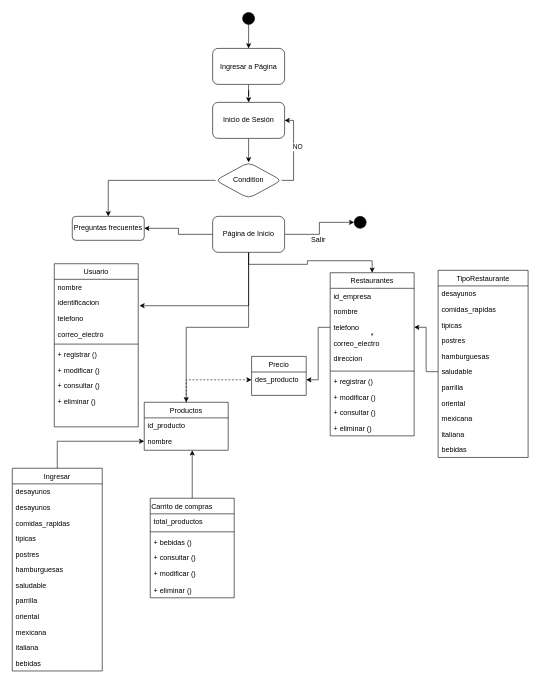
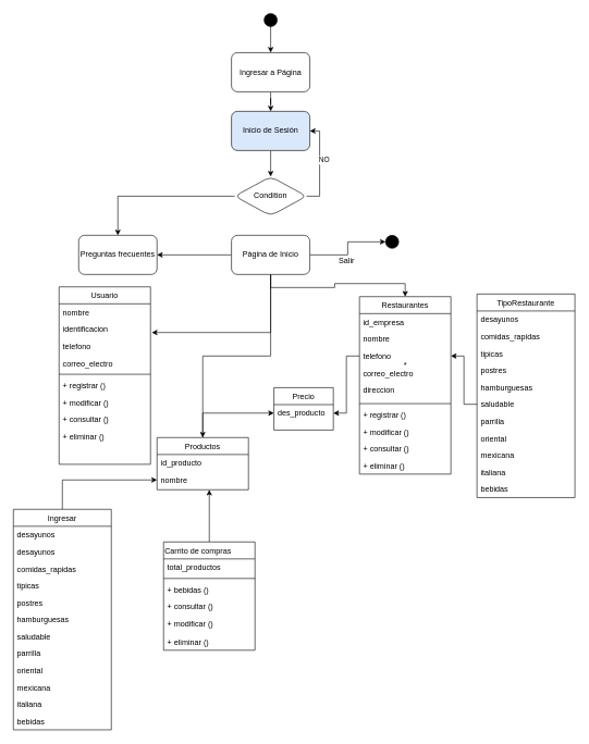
- <mxCell id="24" value="Inicio de Sesión" style="whiteSpace=wrap;html=1;rounded=1;fillColor=#FFFFFF;" parent="1" vertex="1"><mxGeometry x="354" y="170" width="120" height="60" as="geometry" /></mxCell>
+ <mxCell id="24" value="Inicio de Sesión" style="whiteSpace=wrap;html=1;rounded=1;fillColor=#dae8fc;" parent="1" vertex="1"><mxGeometry x="354" y="170" width="120" height="60" as="geometry" /></mxCell>
- <mxCell id="66" value="Preguntas frecuentes" style="whiteSpace=wrap;html=1;rounded=1;fillColor=#FFFFFF;" parent="1" vertex="1"><mxGeometry x="120" y="360" width="120" height="40" as="geometry" /></mxCell>
+ <mxCell id="66" value="Preguntas frecuentes" style="whiteSpace=wrap;html=1;rounded=1;fillColor=#FFFFFF;" parent="1" vertex="1"><mxGeometry x="120" y="360" width="120" height="60" as="geometry" /></mxCell>
- <mxCell id="2" value="" style="edgeStyle=orthogonalEdgeStyle;rounded=0;orthogonalLoop=1;jettySize=auto;html=1;fontColor=#000000;dashed=1;" parent="1" source="3" target="7" edge="1"><mxGeometry relative="1" as="geometry" /></mxCell>
+ <mxCell id="2" value="" style="edgeStyle=orthogonalEdgeStyle;rounded=0;orthogonalLoop=1;jettySize=auto;html=1;fontColor=#000000;" parent="1" source="3" target="7" edge="1"><mxGeometry relative="1" as="geometry" /></mxCell>
